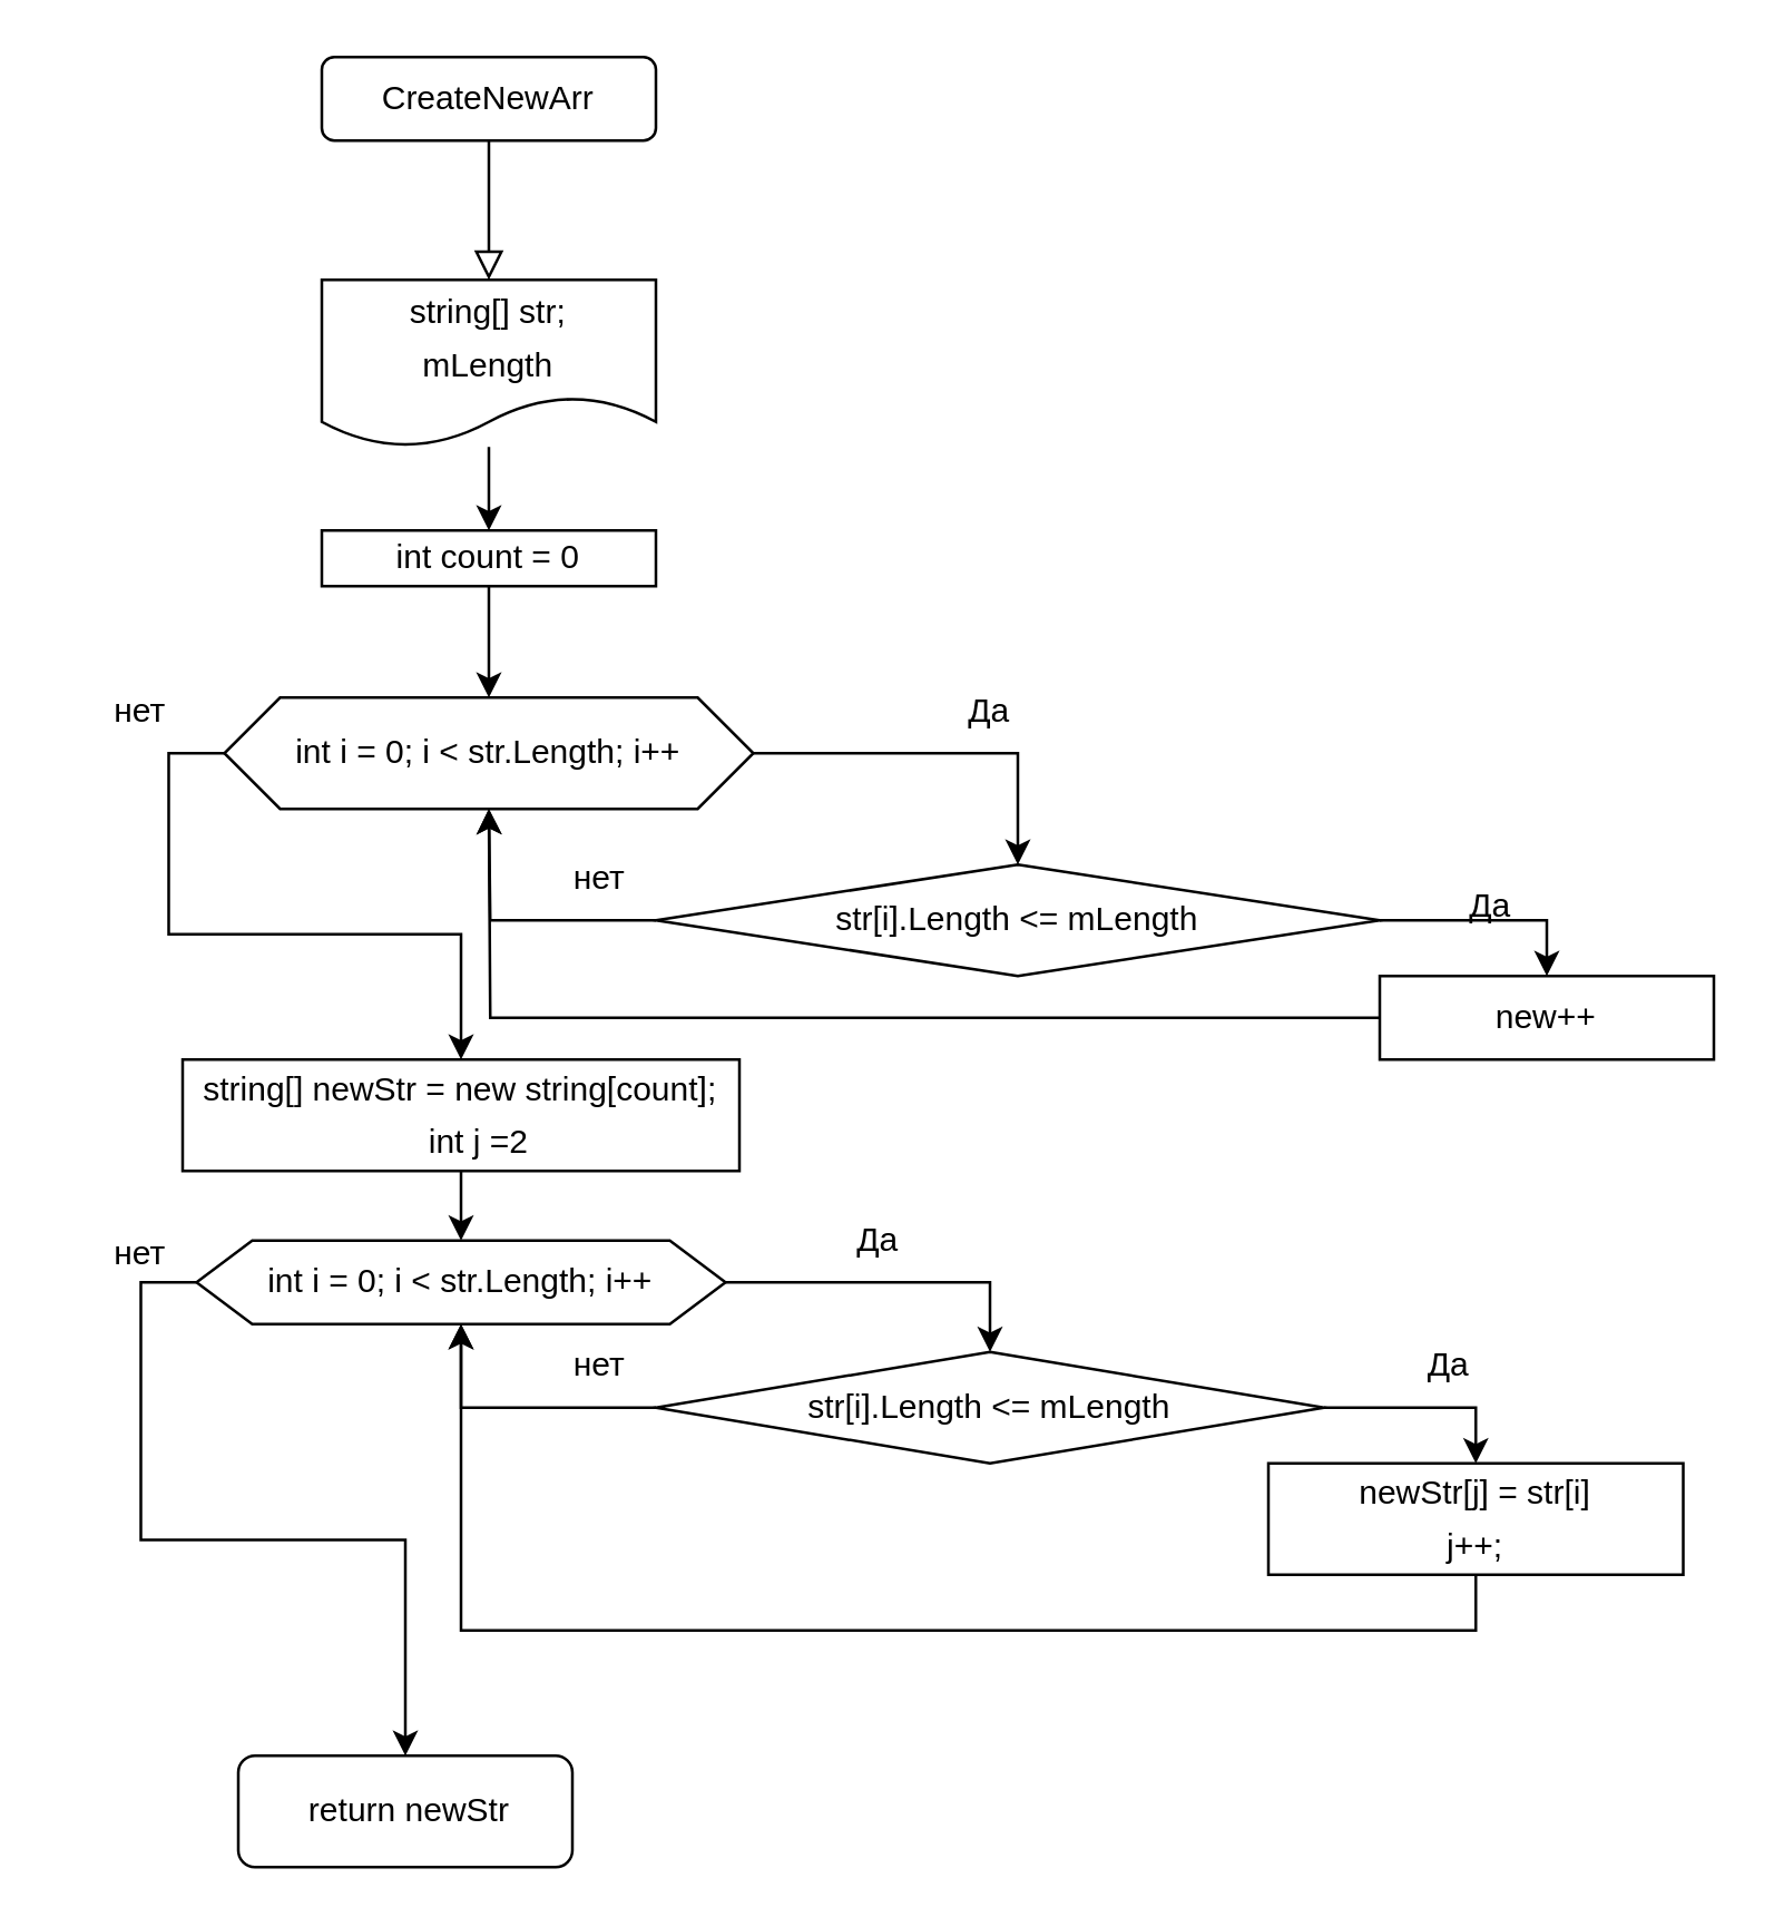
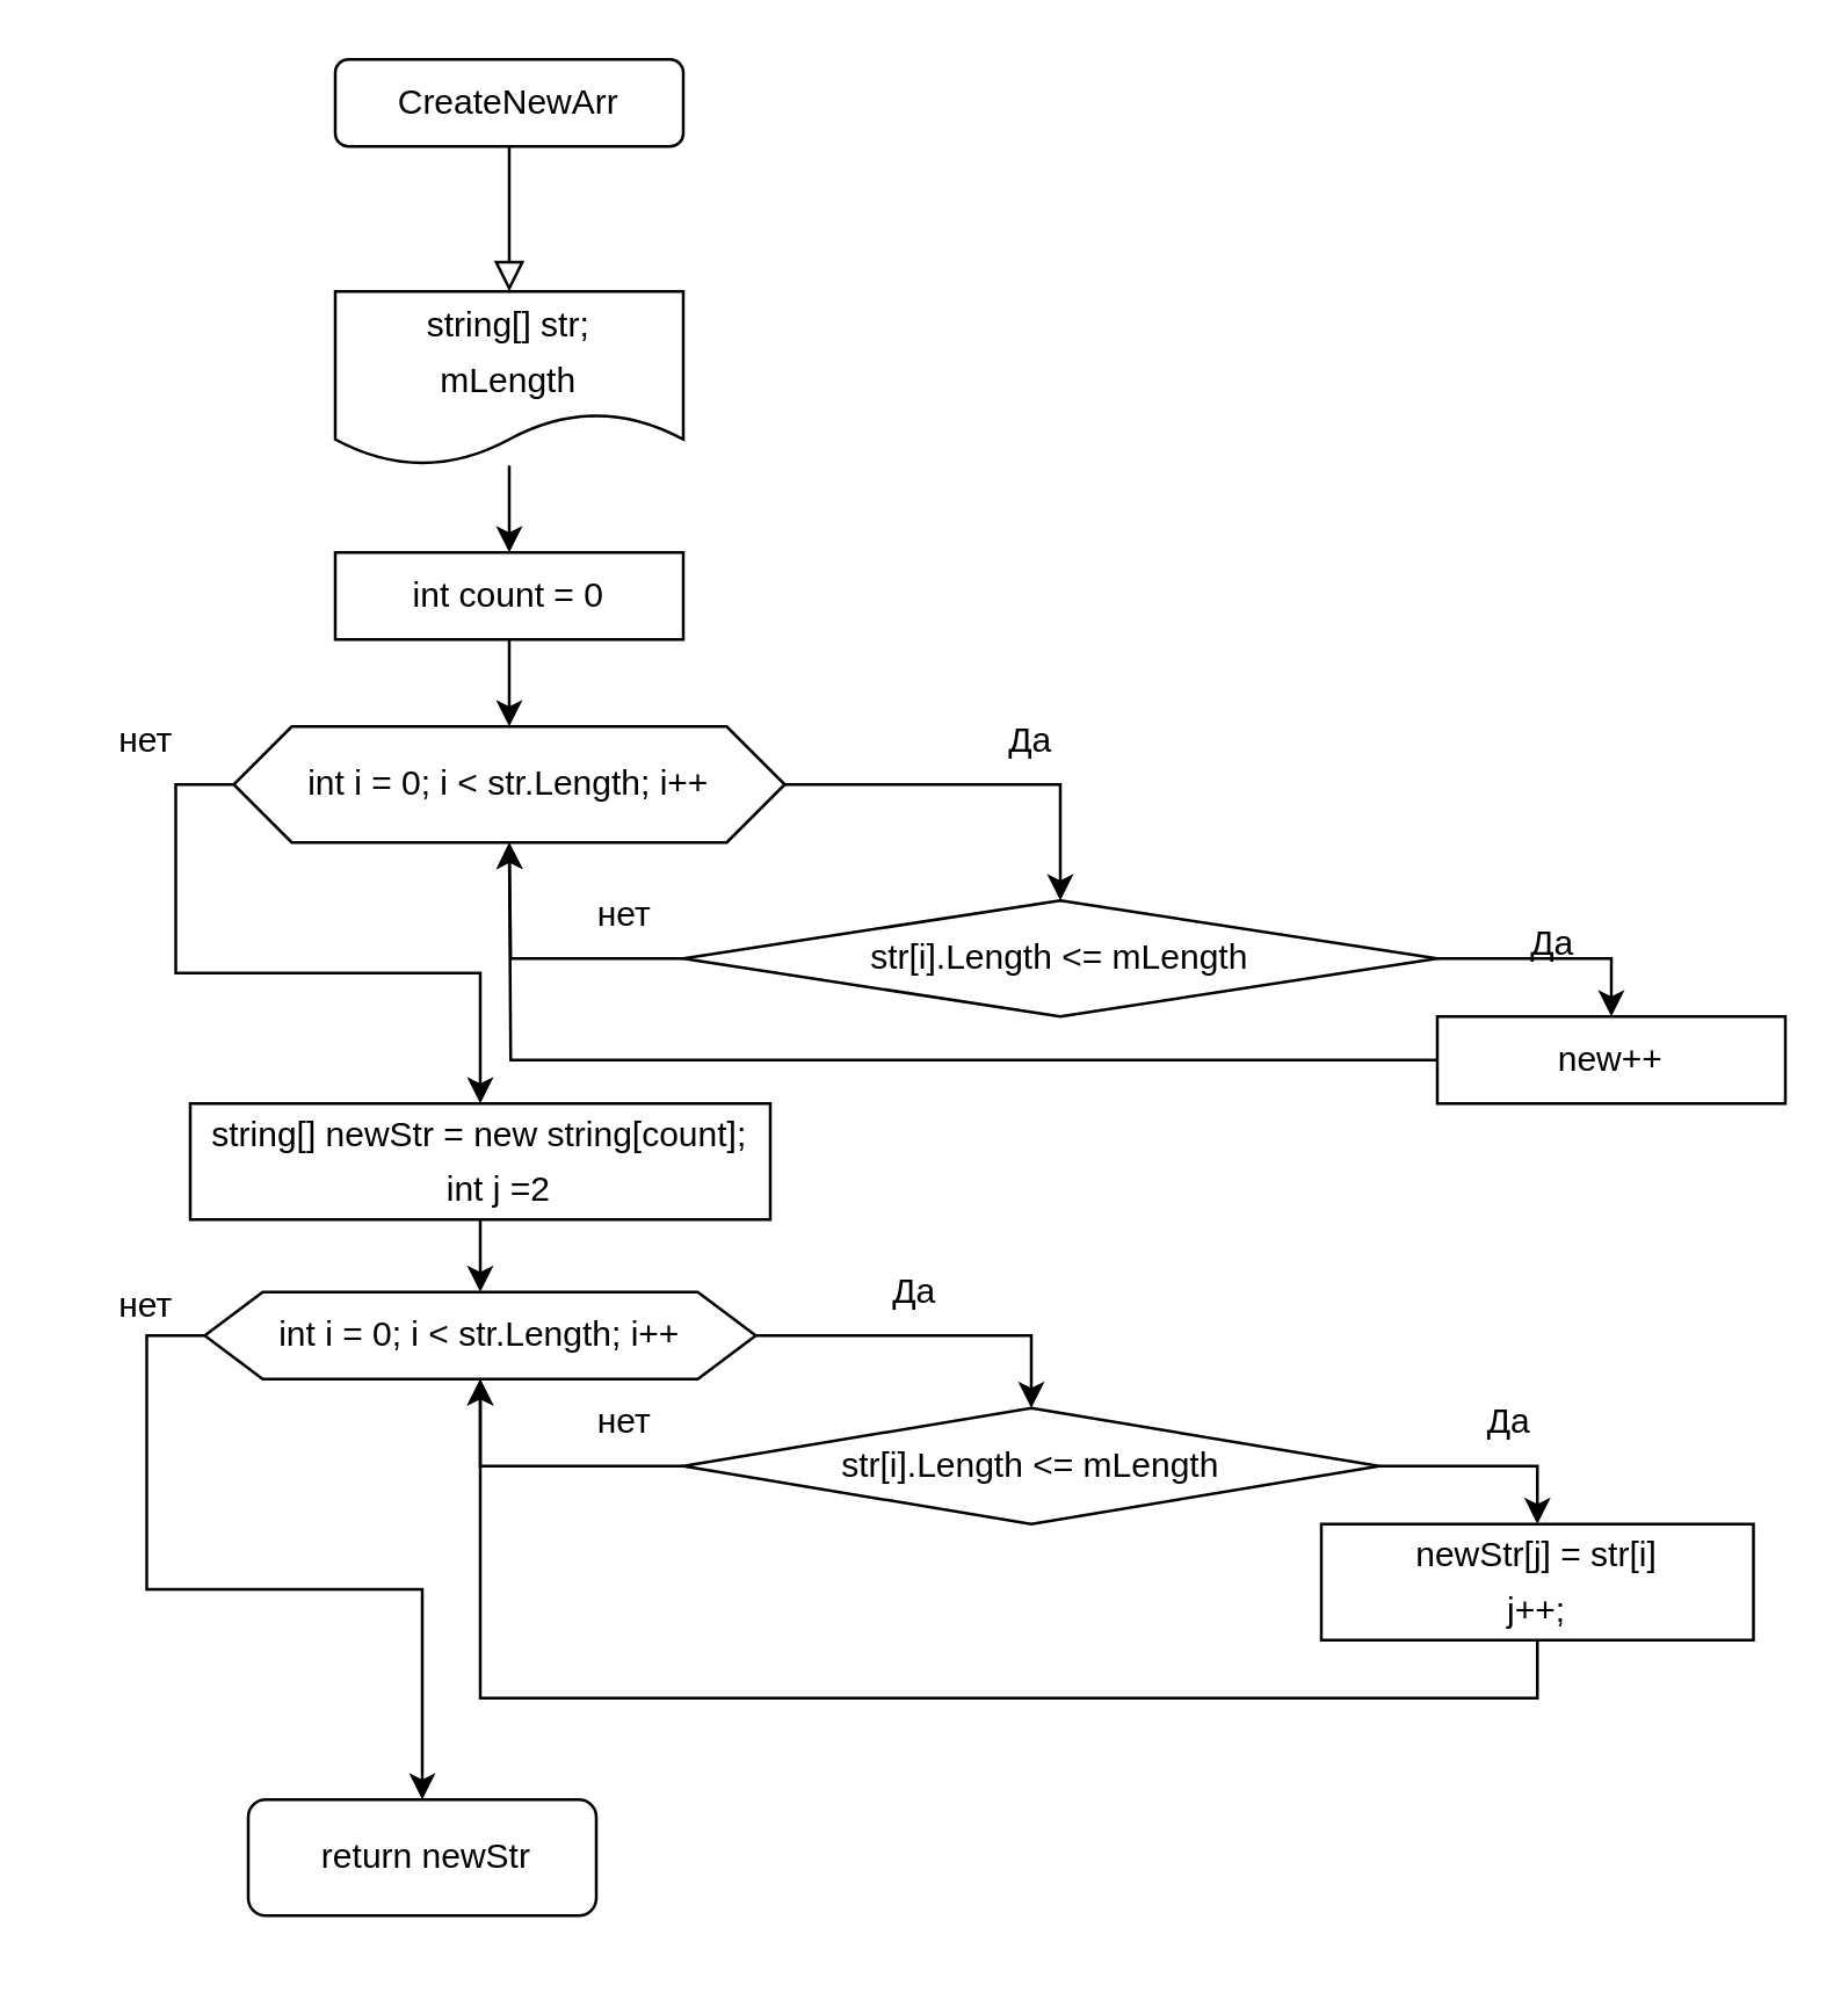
- <mxCell id="6" value="&lt;div style=&quot;line-height: 19px;&quot;&gt;int count = 0&lt;/div&gt;" style="rounded=0;whiteSpace=wrap;html=1;" vertex="1" parent="1"><mxGeometry x="115" y="190" width="120" height="20" as="geometry" /></mxCell>
+ <mxCell id="6" value="&lt;div style=&quot;line-height: 19px;&quot;&gt;int count = 0&lt;/div&gt;" style="rounded=0;whiteSpace=wrap;html=1;" vertex="1" parent="1"><mxGeometry x="115" y="190" width="120" height="30" as="geometry" /></mxCell>
- <mxCell id="33" value="&lt;span style=&quot;font-family: Helvetica;&quot;&gt;&amp;nbsp;return newStr&lt;/span&gt;" style="rounded=1;whiteSpace=wrap;html=1;fontFamily=Times New Roman;" vertex="1" parent="1"><mxGeometry x="85" y="630" width="120" height="40" as="geometry" /></mxCell>
+ <mxCell id="33" value="&lt;span style=&quot;font-family: Helvetica;&quot;&gt;&amp;nbsp;return newStr&lt;/span&gt;" style="rounded=1;whiteSpace=wrap;html=1;fontFamily=Times New Roman;" vertex="1" parent="1"><mxGeometry x="85" y="620" width="120" height="40" as="geometry" /></mxCell>
